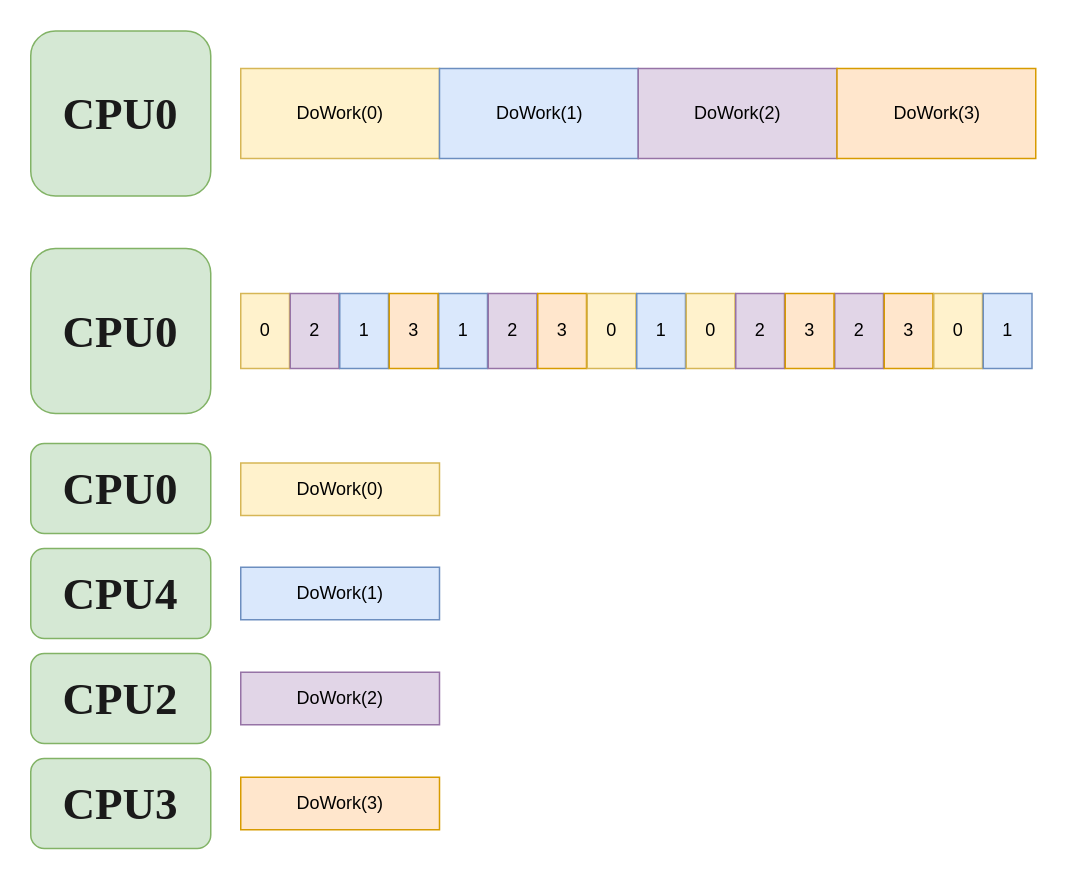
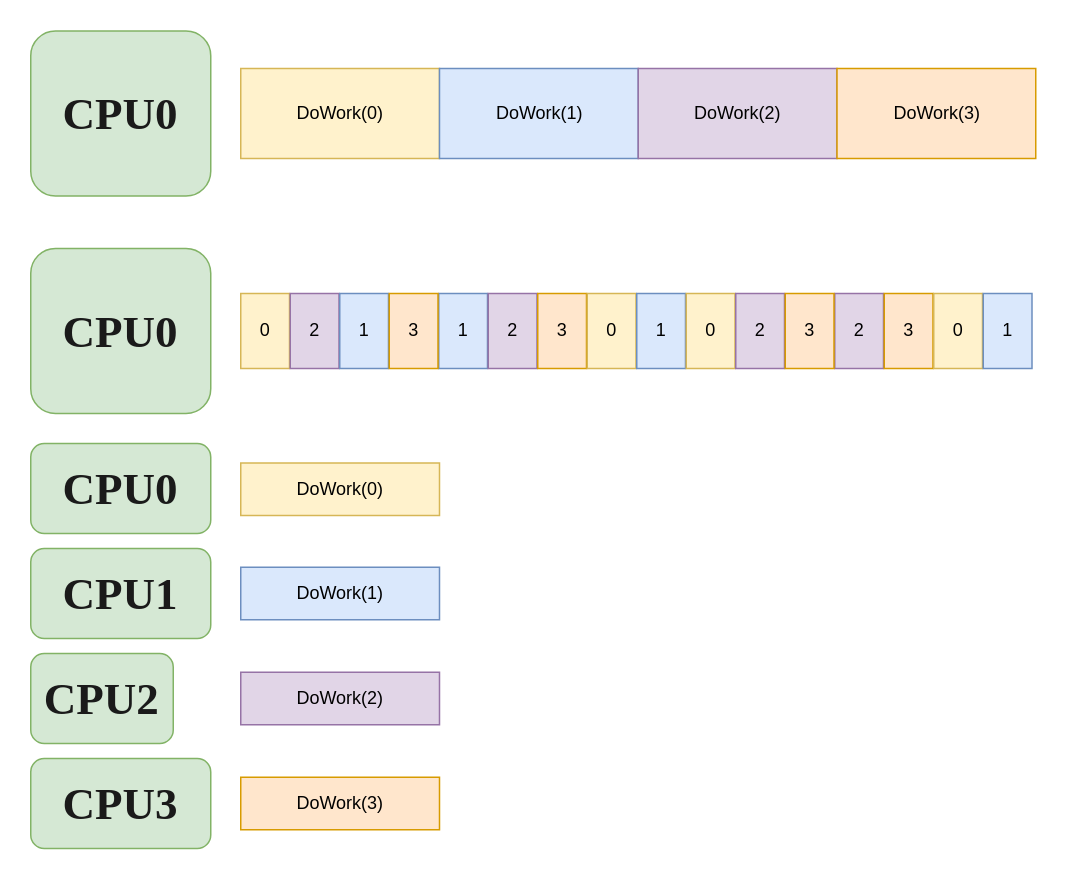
- <mxCell id="26" value="&lt;font color=&quot;#1a1a1a&quot; face=&quot;Verdana&quot; size=&quot;1&quot; style=&quot;&quot;&gt;&lt;b style=&quot;font-size: 30px;&quot;&gt;CPU4&lt;/b&gt;&lt;/font&gt;" style="rounded=1;whiteSpace=wrap;html=1;fillColor=#d5e8d4;strokeColor=#82b366;" vertex="1" parent="1"><mxGeometry x="20" y="365" width="120" height="60" as="geometry" /></mxCell>
+ <mxCell id="26" value="&lt;font color=&quot;#1a1a1a&quot; face=&quot;Verdana&quot; size=&quot;1&quot; style=&quot;&quot;&gt;&lt;b style=&quot;font-size: 30px;&quot;&gt;CPU1&lt;/b&gt;&lt;/font&gt;" style="rounded=1;whiteSpace=wrap;html=1;fillColor=#d5e8d4;strokeColor=#82b366;" vertex="1" parent="1"><mxGeometry x="20" y="365" width="120" height="60" as="geometry" /></mxCell>
- <mxCell id="27" value="&lt;font color=&quot;#1a1a1a&quot; face=&quot;Verdana&quot; size=&quot;1&quot; style=&quot;&quot;&gt;&lt;b style=&quot;font-size: 30px;&quot;&gt;CPU2&lt;/b&gt;&lt;/font&gt;" style="rounded=1;whiteSpace=wrap;html=1;fillColor=#d5e8d4;strokeColor=#82b366;" vertex="1" parent="1"><mxGeometry x="20" y="435" width="120" height="60" as="geometry" /></mxCell>
+ <mxCell id="27" value="&lt;font color=&quot;#1a1a1a&quot; face=&quot;Verdana&quot; size=&quot;1&quot; style=&quot;&quot;&gt;&lt;b style=&quot;font-size: 30px;&quot;&gt;CPU2&lt;/b&gt;&lt;/font&gt;" style="rounded=1;whiteSpace=wrap;html=1;fillColor=#d5e8d4;strokeColor=#82b366;" vertex="1" parent="1"><mxGeometry x="20" y="435" width="95" height="60" as="geometry" /></mxCell>
